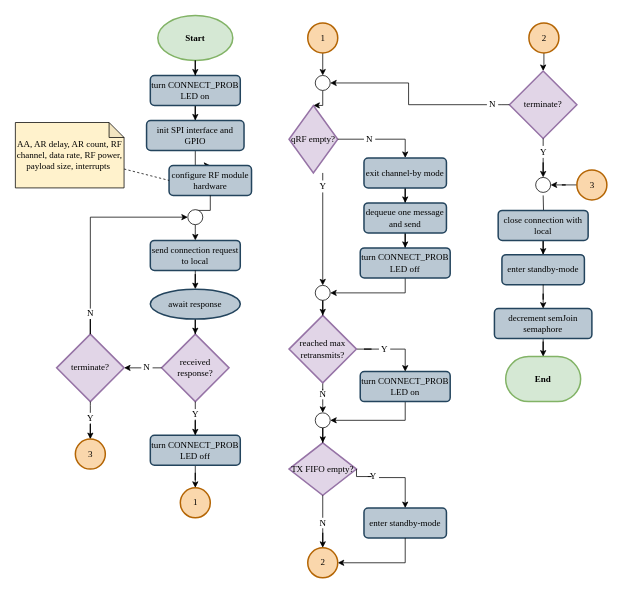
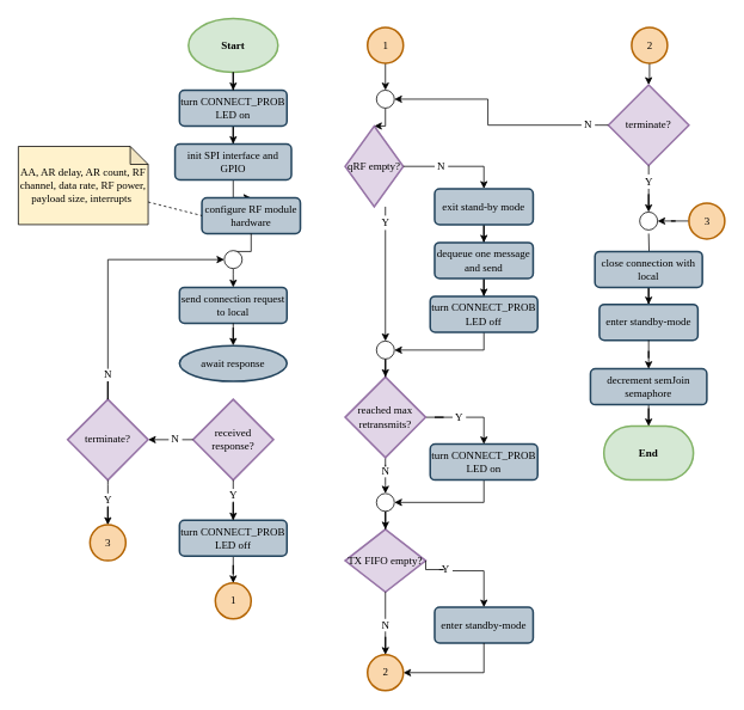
- <mxCell id="40" value="exit channel-by mode" style="rounded=1;whiteSpace=wrap;html=1;arcSize=14;fillColor=#bac8d3;strokeColor=#23445d;fontFamily=Consolas;strokeWidth=2;" parent="1" vertex="1"><mxGeometry x="485" y="210" width="110" height="40" as="geometry" /></mxCell>
+ <mxCell id="40" value="exit stand-by mode" style="rounded=1;whiteSpace=wrap;html=1;arcSize=14;fillColor=#bac8d3;strokeColor=#23445d;fontFamily=Consolas;strokeWidth=2;" parent="1" vertex="1"><mxGeometry x="485" y="210" width="110" height="40" as="geometry" /></mxCell>
- <mxCell id="16" style="edgeStyle=orthogonalEdgeStyle;rounded=0;orthogonalLoop=1;jettySize=auto;html=1;entryX=0.5;entryY=0;entryDx=0;entryDy=0;endArrow=classic;endFill=1;fontFamily=Consolas;" parent="1" source="17" target="15" edge="1"><mxGeometry relative="1" as="geometry"><mxPoint x="260" y="355" as="sourcePoint" /><mxPoint x="260" y="535" as="targetPoint" /></mxGeometry></mxCell>
